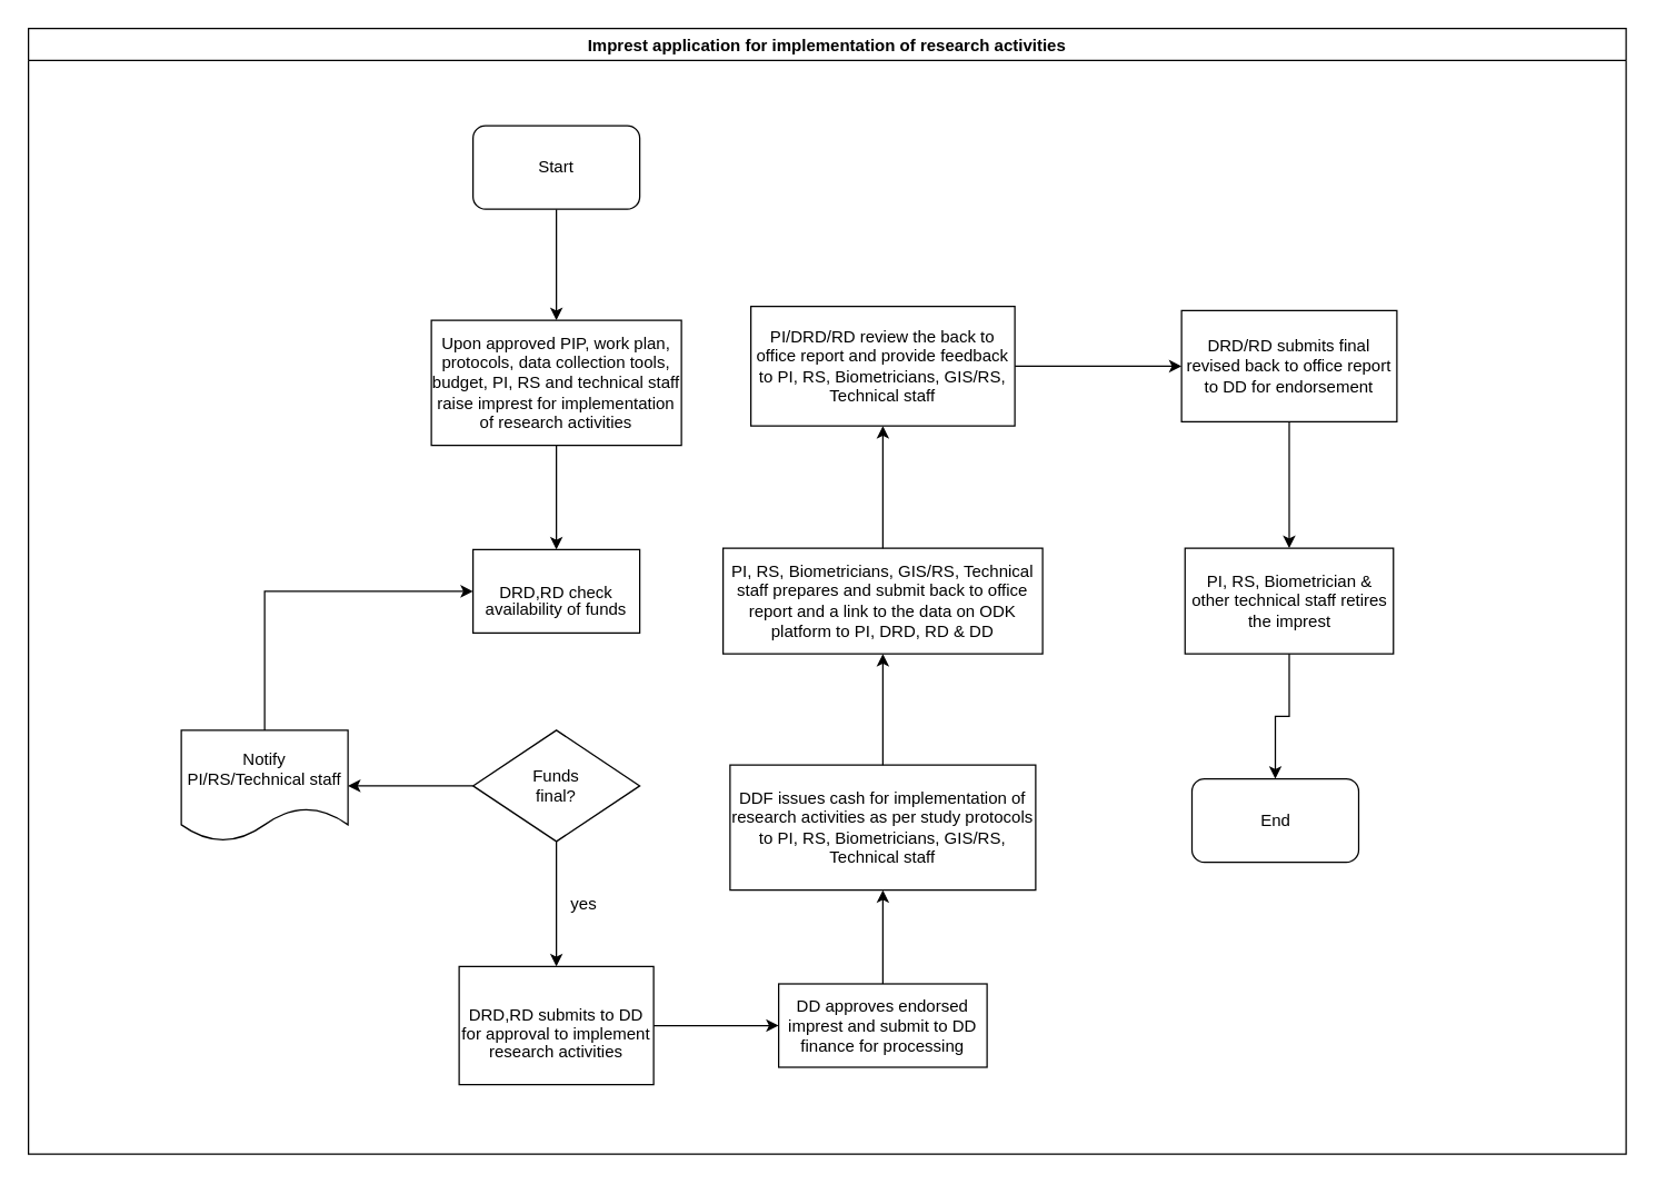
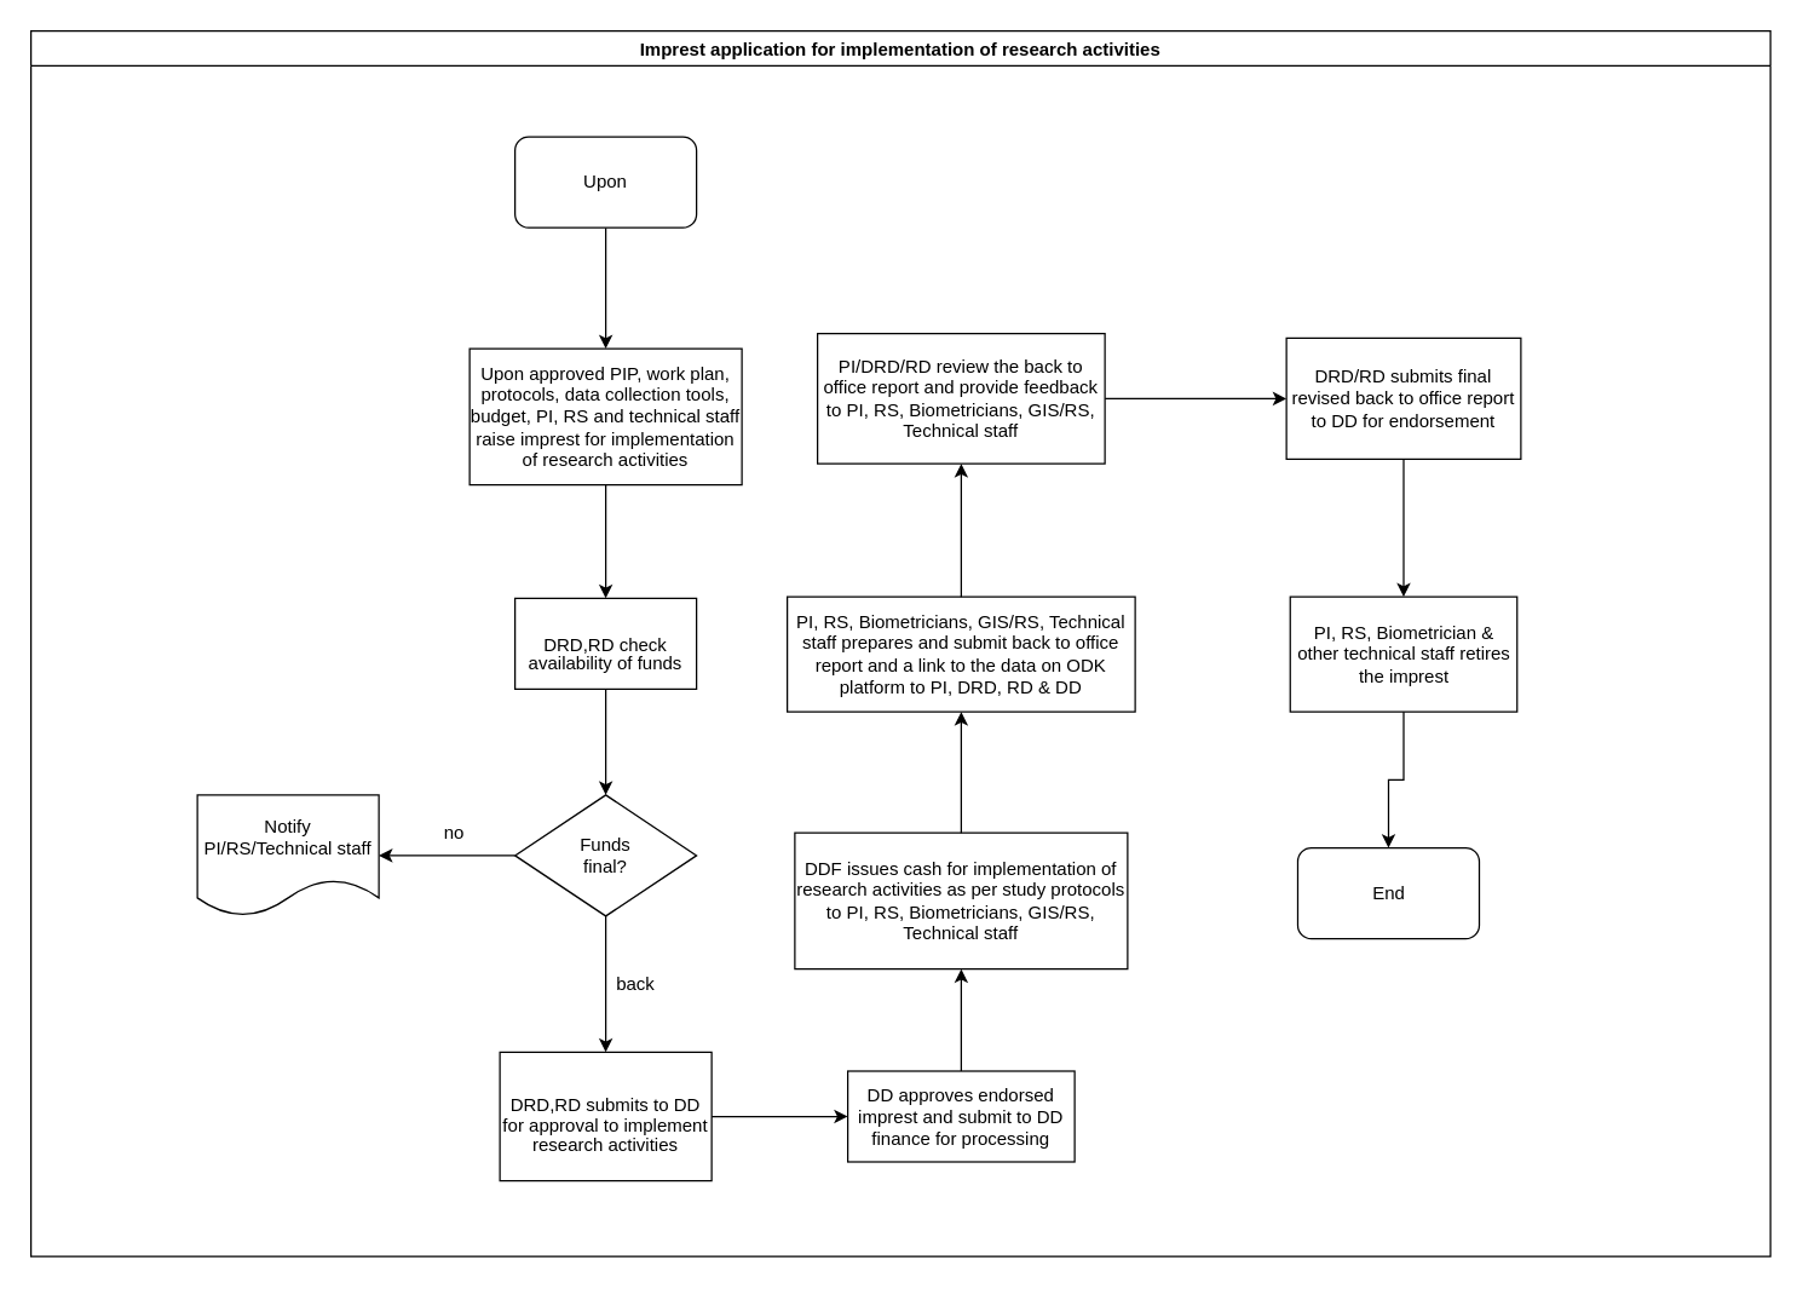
- <mxCell id="16" value="Start" style="rounded=1;whiteSpace=wrap;html=1;" vertex="1" parent="1"><mxGeometry x="340" y="90" width="120" height="60" as="geometry" /></mxCell>
+ <mxCell id="16" value="Upon" style="rounded=1;whiteSpace=wrap;html=1;" vertex="1" parent="1"><mxGeometry x="340" y="90" width="120" height="60" as="geometry" /></mxCell>
- <mxCell id="25" value="" style="edgeStyle=orthogonalEdgeStyle;rounded=0;orthogonalLoop=1;jettySize=auto;html=1;entryX=0;entryY=0.5;entryDx=0;entryDy=0;" edge="1" parent="1" source="5" target="18"><mxGeometry relative="1" as="geometry"><mxPoint x="190" y="435" as="targetPoint" /><Array as="points"><mxPoint x="190" y="425" /></Array></mxGeometry></mxCell>
+ <mxCell id="17" value="" style="edgeStyle=orthogonalEdgeStyle;rounded=0;orthogonalLoop=1;jettySize=auto;html=1;" edge="1" parent="1" source="18" target="22"><mxGeometry relative="1" as="geometry" /></mxCell>
+ <mxCell id="6" value="no" style="text;html=1;strokeColor=none;fillColor=none;align=center;verticalAlign=middle;whiteSpace=wrap;rounded=0;" vertex="1" parent="2"><mxGeometry x="260" y="520" width="40" height="20" as="geometry" /></mxCell>
- <mxCell id="4" value="yes" style="text;html=1;strokeColor=none;fillColor=none;align=center;verticalAlign=middle;whiteSpace=wrap;rounded=0;" vertex="1" parent="2"><mxGeometry x="380" y="620" width="40" height="20" as="geometry" /></mxCell>
+ <mxCell id="4" value="back" style="text;html=1;strokeColor=none;fillColor=none;align=center;verticalAlign=middle;whiteSpace=wrap;rounded=0;" vertex="1" parent="2"><mxGeometry x="380" y="620" width="40" height="20" as="geometry" /></mxCell>
